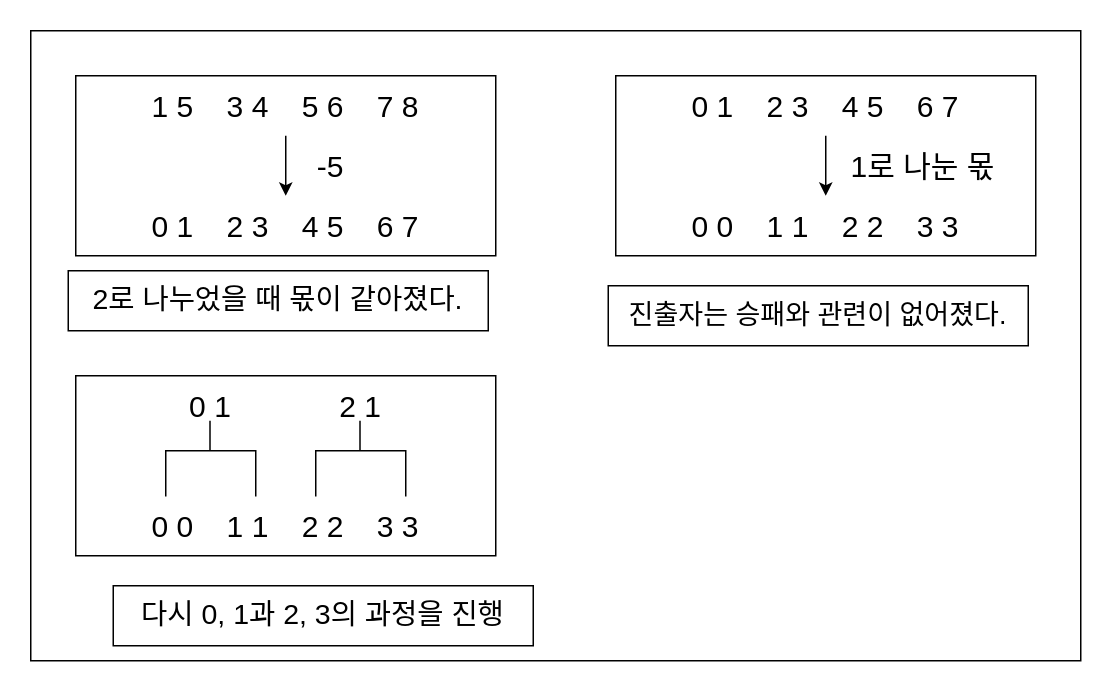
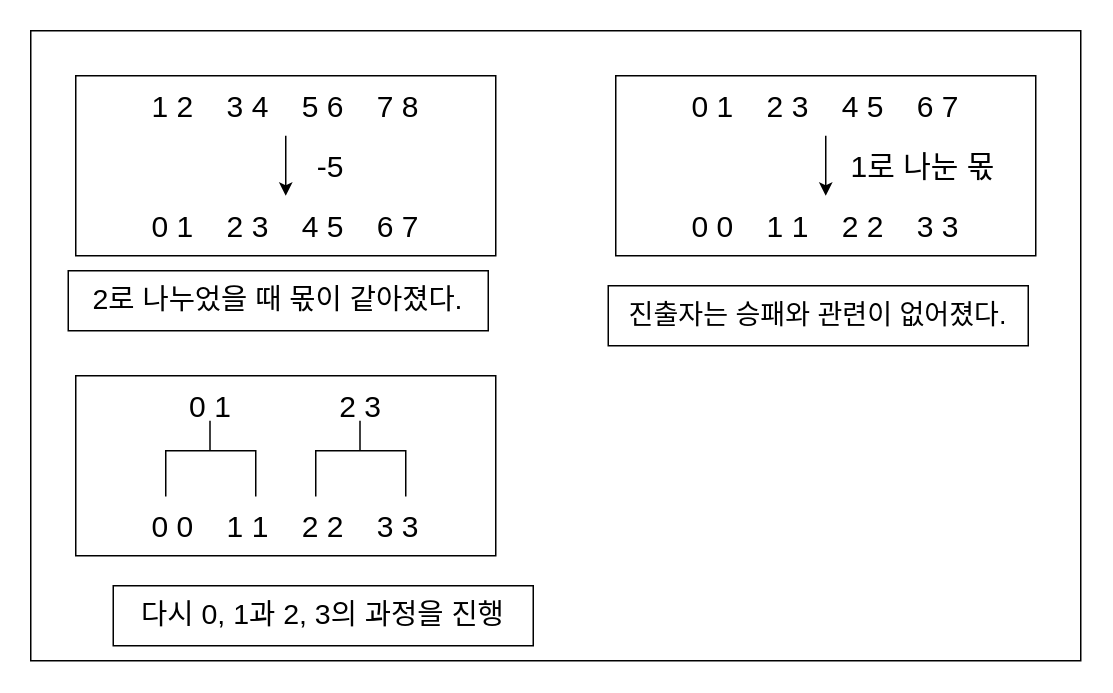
- <mxCell id="6" value="1 5&amp;nbsp; &amp;nbsp; 3 4&amp;nbsp; &amp;nbsp; 5 6&amp;nbsp; &amp;nbsp; 7 8" style="text;html=1;strokeColor=none;fillColor=none;align=center;verticalAlign=middle;whiteSpace=wrap;rounded=0;fontSize=20;" vertex="1" parent="1"><mxGeometry x="50" y="50" width="280" height="40" as="geometry" /></mxCell>
+ <mxCell id="6" value="1 2&amp;nbsp; &amp;nbsp; 3 4&amp;nbsp; &amp;nbsp; 5 6&amp;nbsp; &amp;nbsp; 7 8" style="text;html=1;strokeColor=none;fillColor=none;align=center;verticalAlign=middle;whiteSpace=wrap;rounded=0;fontSize=20;" vertex="1" parent="1"><mxGeometry x="50" y="50" width="280" height="40" as="geometry" /></mxCell>
- <mxCell id="19" value="0 1&amp;nbsp; &amp;nbsp; &amp;nbsp; &amp;nbsp; &amp;nbsp; &amp;nbsp; &amp;nbsp;2 1" style="text;html=1;strokeColor=none;fillColor=none;align=center;verticalAlign=middle;whiteSpace=wrap;rounded=0;fontSize=20;" vertex="1" parent="1"><mxGeometry x="50" y="250" width="280" height="40" as="geometry" /></mxCell>
+ <mxCell id="19" value="0 1&amp;nbsp; &amp;nbsp; &amp;nbsp; &amp;nbsp; &amp;nbsp; &amp;nbsp; &amp;nbsp;2 3" style="text;html=1;strokeColor=none;fillColor=none;align=center;verticalAlign=middle;whiteSpace=wrap;rounded=0;fontSize=20;" vertex="1" parent="1"><mxGeometry x="50" y="250" width="280" height="40" as="geometry" /></mxCell>
